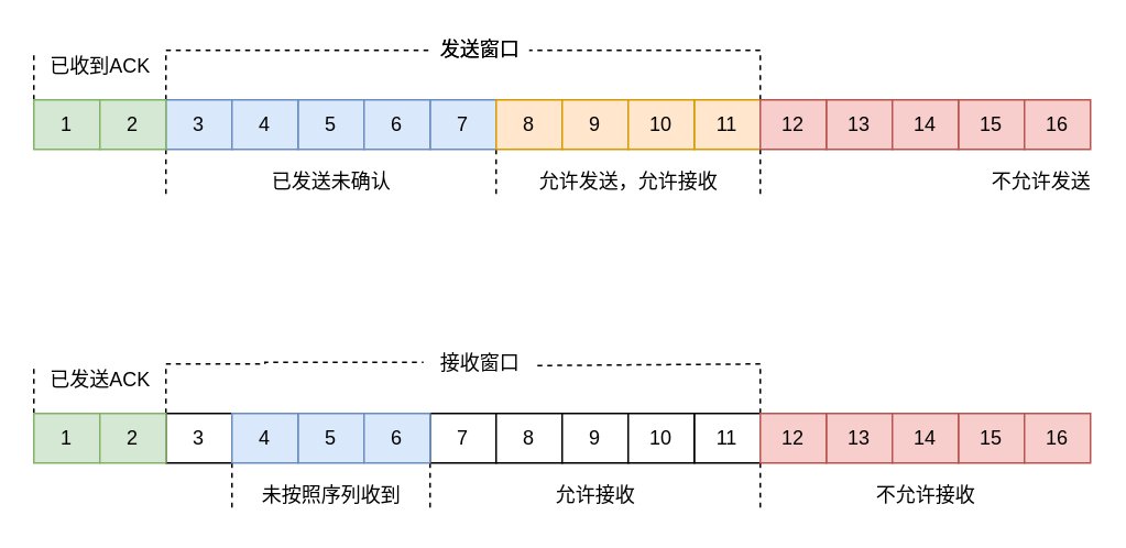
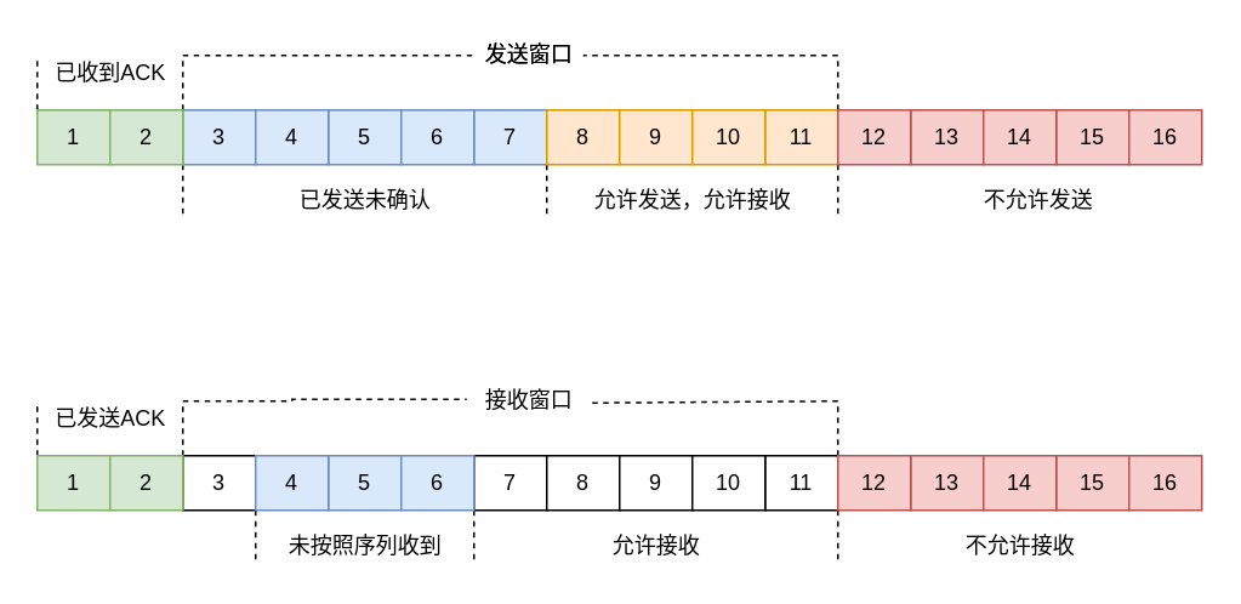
- <mxCell id="52" value="不允许发送" style="text;html=1;align=center;verticalAlign=middle;resizable=0;points=[];autosize=1;strokeColor=none;" vertex="1" parent="1"><mxGeometry x="590" y="100" width="80" height="20" as="geometry" /></mxCell>
+ <mxCell id="52" value="不允许发送" style="text;html=1;align=center;verticalAlign=middle;resizable=0;points=[];autosize=1;strokeColor=none;" vertex="1" parent="1"><mxGeometry x="530" y="100" width="80" height="20" as="geometry" /></mxCell>
